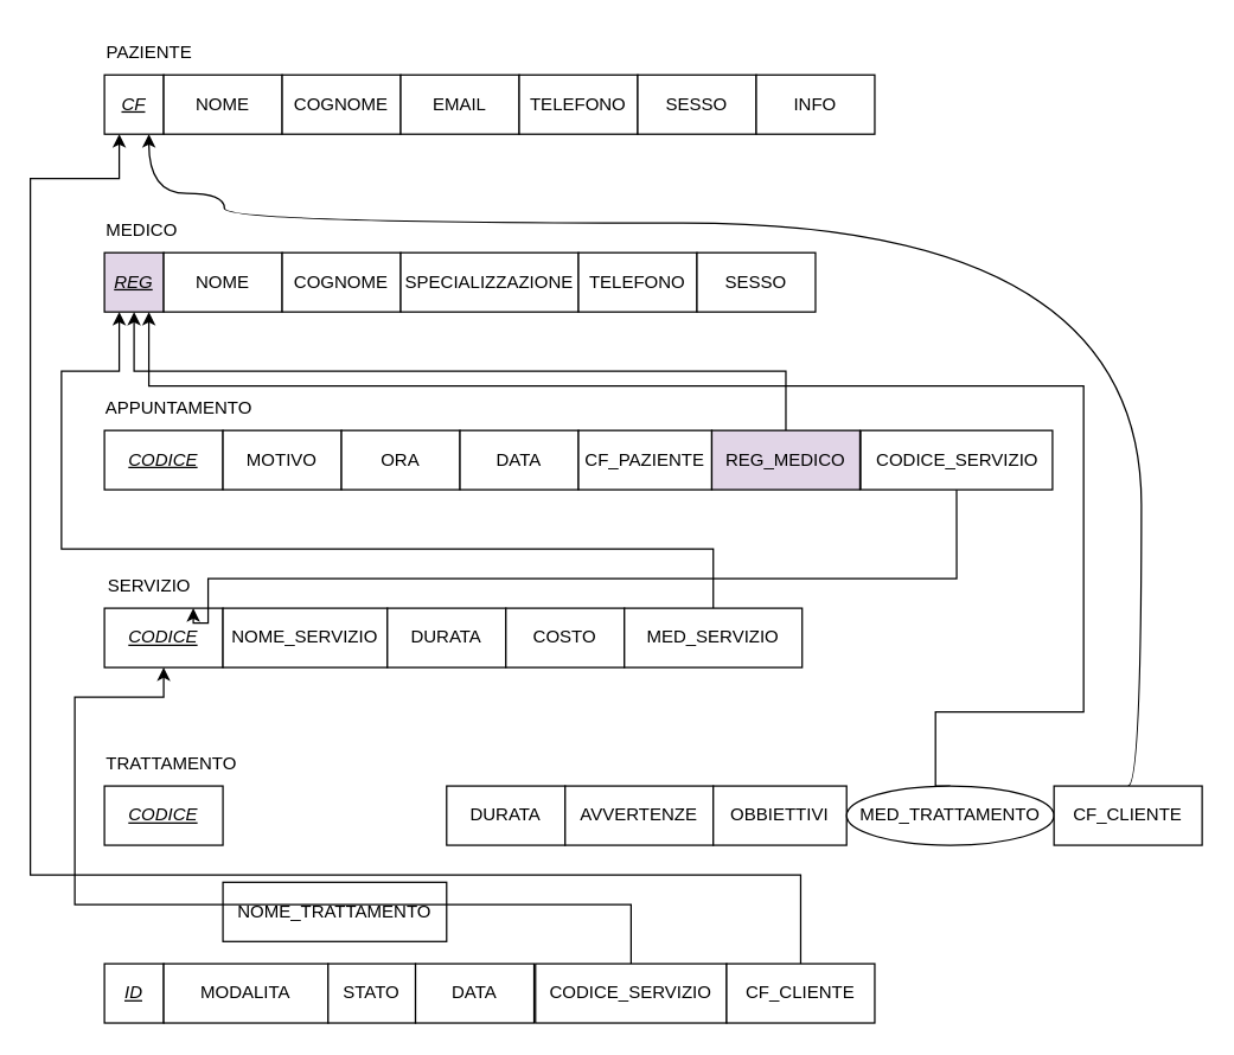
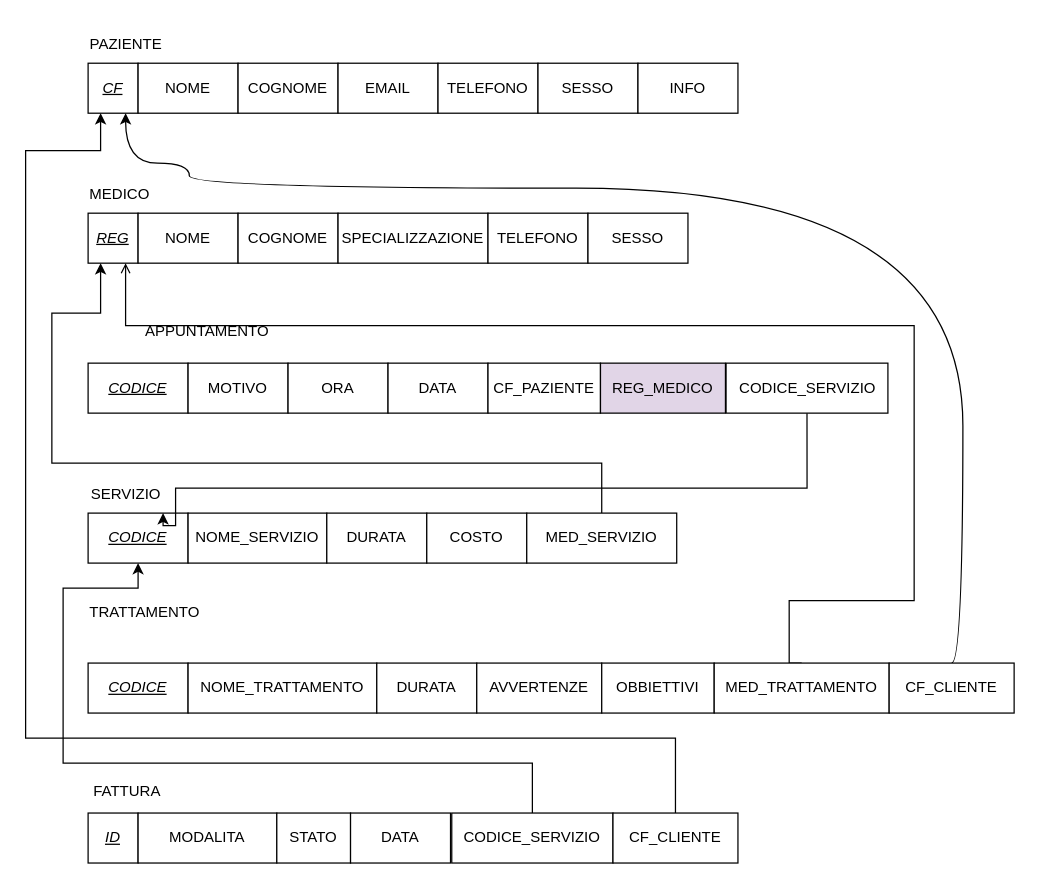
- <mxCell id="15" value="&lt;i&gt;&lt;u&gt;REG&lt;/u&gt;&lt;/i&gt;" style="html=1;whiteSpace=wrap;container=1;recursiveResize=0;collapsible=0;fillColor=#e1d5e7;" vertex="1" parent="1"><mxGeometry x="70" y="170" width="40" height="40" as="geometry" /></mxCell>
+ <mxCell id="15" value="&lt;i&gt;&lt;u&gt;REG&lt;/u&gt;&lt;/i&gt;" style="html=1;whiteSpace=wrap;container=1;recursiveResize=0;collapsible=0;" vertex="1" parent="1"><mxGeometry x="70" y="170" width="40" height="40" as="geometry" /></mxCell>
- <mxCell id="45" style="edgeStyle=orthogonalEdgeStyle;rounded=0;orthogonalLoop=1;jettySize=auto;html=1;exitX=0.5;exitY=0;exitDx=0;exitDy=0;entryX=0.75;entryY=1;entryDx=0;entryDy=0;" edge="1" parent="1" source="46" target="15"><mxGeometry relative="1" as="geometry"><Array as="points"><mxPoint x="631" y="480" /><mxPoint x="731" y="480" /><mxPoint x="731" y="260" /><mxPoint x="100" y="260" /></Array></mxGeometry></mxCell>
+ <mxCell id="45" style="edgeStyle=orthogonalEdgeStyle;rounded=0;orthogonalLoop=1;jettySize=auto;html=1;exitX=0.5;exitY=0;exitDx=0;exitDy=0;entryX=0.75;entryY=1;entryDx=0;entryDy=0;endArrow=open;" edge="1" parent="1" source="46" target="15"><mxGeometry relative="1" as="geometry"><Array as="points"><mxPoint x="631" y="480" /><mxPoint x="731" y="480" /><mxPoint x="731" y="260" /><mxPoint x="100" y="260" /></Array></mxGeometry></mxCell>
- <mxCell id="23" style="edgeStyle=orthogonalEdgeStyle;rounded=0;orthogonalLoop=1;jettySize=auto;html=1;exitX=0.5;exitY=0;exitDx=0;exitDy=0;entryX=0.5;entryY=1;entryDx=0;entryDy=0;" edge="1" parent="1" source="24" target="15"><mxGeometry relative="1" as="geometry" /></mxCell>
- <mxCell id="14" value="APPUNTAMENTO" style="text;html=1;align=center;verticalAlign=middle;resizable=0;points=[];autosize=1;strokeColor=none;fillColor=none;" vertex="1" parent="1"><mxGeometry x="60" y="260" width="120" height="30" as="geometry" /></mxCell>
+ <mxCell id="14" value="APPUNTAMENTO" style="text;html=1;align=center;verticalAlign=middle;resizable=0;points=[];autosize=1;strokeColor=none;fillColor=none;" vertex="1" parent="1"><mxGeometry x="105" y="250" width="120" height="30" as="geometry" /></mxCell>
- <mxCell id="43" value="TRATTAMENTO" style="text;html=1;align=center;verticalAlign=middle;resizable=0;points=[];autosize=1;strokeColor=none;fillColor=none;" vertex="1" parent="1"><mxGeometry x="60" y="500" width="110" height="30" as="geometry" /></mxCell>
+ <mxCell id="43" value="TRATTAMENTO" style="text;html=1;align=center;verticalAlign=middle;resizable=0;points=[];autosize=1;strokeColor=none;fillColor=none;" vertex="1" parent="1"><mxGeometry x="60" y="475" width="110" height="30" as="geometry" /></mxCell>
- <mxCell id="46" value="MED_TRATTAMENTO" style="ellipse;html=1;whiteSpace=wrap;container=1;recursiveResize=0;collapsible=0;" vertex="1" parent="1"><mxGeometry x="571" y="530" width="140" height="40" as="geometry" /></mxCell>
+ <mxCell id="46" value="MED_TRATTAMENTO" style="html=1;whiteSpace=wrap;container=1;recursiveResize=0;collapsible=0;" vertex="1" parent="1"><mxGeometry x="571" y="530" width="140" height="40" as="geometry" /></mxCell>
- <mxCell id="33" value="NOME_TRATTAMENTO" style="html=1;whiteSpace=wrap;container=1;recursiveResize=0;collapsible=0;" vertex="1" parent="1"><mxGeometry x="150" y="595" width="151" height="40" as="geometry" /></mxCell>
+ <mxCell id="33" value="NOME_TRATTAMENTO" style="html=1;whiteSpace=wrap;container=1;recursiveResize=0;collapsible=0;" vertex="1" parent="1"><mxGeometry x="150" y="530" width="151" height="40" as="geometry" /></mxCell>
+ <mxCell id="44" value="FATTURA" style="text;html=1;align=center;verticalAlign=middle;resizable=0;points=[];autosize=1;strokeColor=none;fillColor=none;" vertex="1" parent="1"><mxGeometry x="61" y="618" width="80" height="30" as="geometry" /></mxCell>
